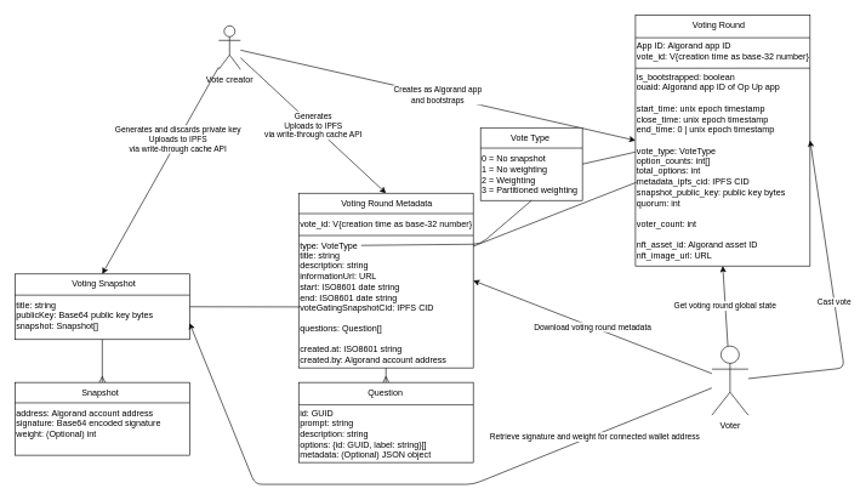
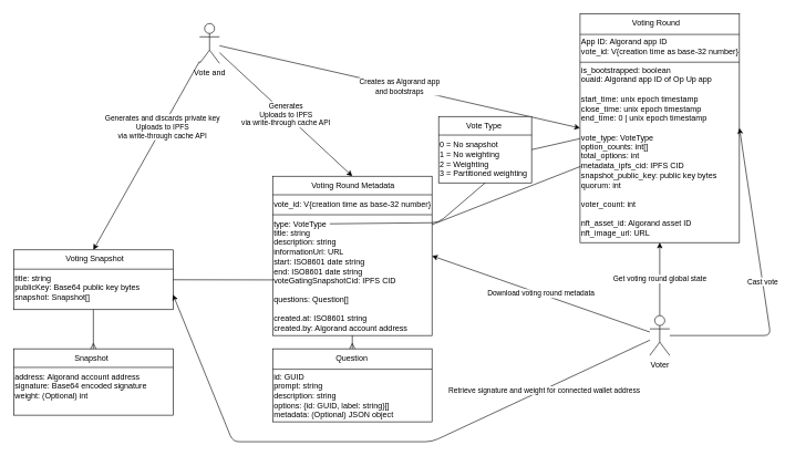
- <mxCell id="8" value="Vote creator" style="shape=umlActor;verticalLabelPosition=bottom;verticalAlign=top;html=1;outlineConnect=0;labelBackgroundColor=#FFFFFF;strokeColor=#000000;fontColor=#000000;fillColor=#FFFFFF;" vertex="1" parent="1"><mxGeometry x="300" y="35" width="30" height="60" as="geometry" /></mxCell>
+ <mxCell id="8" value="Vote and" style="shape=umlActor;verticalLabelPosition=bottom;verticalAlign=top;html=1;outlineConnect=0;labelBackgroundColor=#FFFFFF;strokeColor=#000000;fontColor=#000000;fillColor=#FFFFFF;" vertex="1" parent="1"><mxGeometry x="300" y="35" width="30" height="60" as="geometry" /></mxCell>
- <mxCell id="38" value="Voter" style="shape=umlActor;verticalLabelPosition=bottom;verticalAlign=top;html=1;outlineConnect=0;labelBackgroundColor=#FFFFFF;strokeColor=#000000;fontColor=#000000;fillColor=#FFFFFF;" vertex="1" parent="1"><mxGeometry x="978" y="475" width="50" height="95" as="geometry" /></mxCell>
+ <mxCell id="38" value="Voter" style="shape=umlActor;verticalLabelPosition=bottom;verticalAlign=top;html=1;outlineConnect=0;labelBackgroundColor=#FFFFFF;strokeColor=#000000;fontColor=#000000;fillColor=#FFFFFF;" vertex="1" parent="1"><mxGeometry x="978" y="475" width="30" height="60" as="geometry" /></mxCell>
